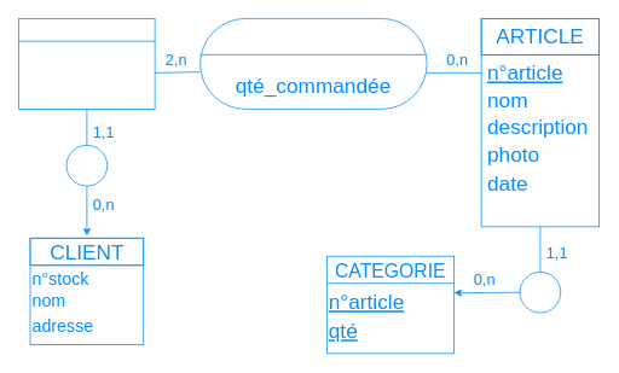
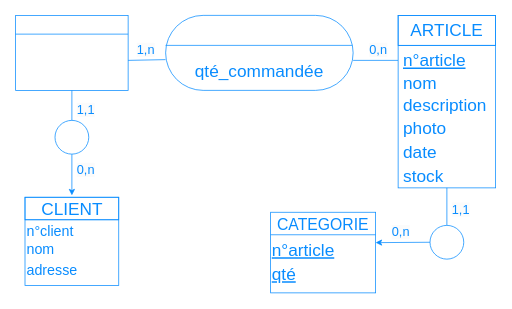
- <mxCell id="26" value="&lt;span style=&quot;font-family: Helvetica; font-size: 17px; font-style: normal; font-variant-ligatures: normal; font-variant-caps: normal; font-weight: 400; letter-spacing: normal; orphans: 2; text-align: center; text-indent: 0px; text-transform: none; widows: 2; word-spacing: 0px; -webkit-text-stroke-width: 0px; background-color: rgb(251, 251, 251); text-decoration-thickness: initial; text-decoration-style: initial; text-decoration-color: initial; float: none; display: inline !important;&quot;&gt;2,n&lt;/span&gt;" style="text;whiteSpace=wrap;html=1;fontSize=17;labelBackgroundColor=none;strokeColor=none;fontColor=#088CFF;" parent="1" vertex="1"><mxGeometry x="180" y="50" width="40" height="30" as="geometry" /></mxCell>
+ <mxCell id="26" value="&lt;span style=&quot;font-family: Helvetica; font-size: 17px; font-style: normal; font-variant-ligatures: normal; font-variant-caps: normal; font-weight: 400; letter-spacing: normal; orphans: 2; text-align: center; text-indent: 0px; text-transform: none; widows: 2; word-spacing: 0px; -webkit-text-stroke-width: 0px; background-color: rgb(251, 251, 251); text-decoration-thickness: initial; text-decoration-style: initial; text-decoration-color: initial; float: none; display: inline !important;&quot;&gt;1,n&lt;/span&gt;" style="text;whiteSpace=wrap;html=1;fontSize=17;labelBackgroundColor=none;strokeColor=none;fontColor=#088CFF;" parent="1" vertex="1"><mxGeometry x="180" y="50" width="40" height="30" as="geometry" /></mxCell>
+ <mxCell id="25" value="stock" style="text;strokeColor=none;align=left;fillColor=none;html=1;verticalAlign=middle;whiteSpace=wrap;rounded=0;fontSize=23;fontStyle=0;labelBackgroundColor=none;fontColor=#088CFF;" parent="1" vertex="1"><mxGeometry x="535" y="218.75" width="120" height="30" as="geometry" /></mxCell>
- <mxCell id="35" value="n°stock" style="text;strokeColor=none;align=left;fillColor=none;html=1;verticalAlign=middle;whiteSpace=wrap;rounded=0;fontSize=19;fontStyle=0;labelBackgroundColor=none;fontColor=#088CFF;" parent="1" vertex="1"><mxGeometry x="32.5" y="292.5" width="120" height="30" as="geometry" /></mxCell>
+ <mxCell id="35" value="n°client" style="text;strokeColor=none;align=left;fillColor=none;html=1;verticalAlign=middle;whiteSpace=wrap;rounded=0;fontSize=19;fontStyle=0;labelBackgroundColor=none;fontColor=#088CFF;" parent="1" vertex="1"><mxGeometry x="32.5" y="292.5" width="120" height="30" as="geometry" /></mxCell>
